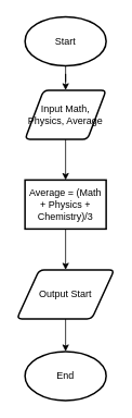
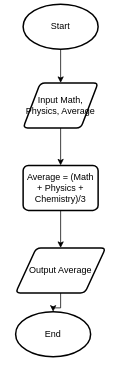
- <mxCell id="3" value="Start" style="strokeWidth=2;html=1;shape=mxgraph.flowchart.start_1;whiteSpace=wrap;" vertex="1" parent="1"><mxGeometry x="30" y="20" width="100" height="60" as="geometry" /></mxCell>
+ <mxCell id="3" value="Start" style="strokeWidth=2;html=1;shape=mxgraph.flowchart.start_1;whiteSpace=wrap;" vertex="1" parent="1"><mxGeometry x="30" y="5" width="100" height="60" as="geometry" /></mxCell>
- <mxCell id="7" value="Average = (Math + Physics + Chemistry)/3" style="whiteSpace=wrap;html=1;absoluteArcSize=1;arcSize=14;strokeWidth=2;rounded=0;" vertex="1" parent="1"><mxGeometry x="30" y="220" width="100" height="60" as="geometry" /></mxCell>
+ <mxCell id="7" value="Average = (Math + Physics + Chemistry)/3" style="rounded=1;whiteSpace=wrap;html=1;absoluteArcSize=1;arcSize=14;strokeWidth=2;" vertex="1" parent="1"><mxGeometry x="30" y="220" width="100" height="60" as="geometry" /></mxCell>
- <mxCell id="9" value="Output Start" style="shape=parallelogram;html=1;strokeWidth=2;perimeter=parallelogramPerimeter;whiteSpace=wrap;rounded=1;arcSize=12;size=0.23;" vertex="1" parent="1"><mxGeometry x="20" y="330" width="120" height="60" as="geometry" /></mxCell>
+ <mxCell id="9" value="Output Average" style="shape=parallelogram;html=1;strokeWidth=2;perimeter=parallelogramPerimeter;whiteSpace=wrap;rounded=1;arcSize=12;size=0.23;" vertex="1" parent="1"><mxGeometry x="20" y="330" width="120" height="60" as="geometry" /></mxCell>
- <mxCell id="10" value="End" style="strokeWidth=2;html=1;shape=mxgraph.flowchart.start_1;whiteSpace=wrap;" vertex="1" parent="1"><mxGeometry x="30" y="430" width="100" height="60" as="geometry" /></mxCell>
+ <mxCell id="10" value="End" style="strokeWidth=2;html=1;shape=mxgraph.flowchart.start_1;whiteSpace=wrap;" vertex="1" parent="1"><mxGeometry x="20" y="415" width="100" height="60" as="geometry" /></mxCell>
